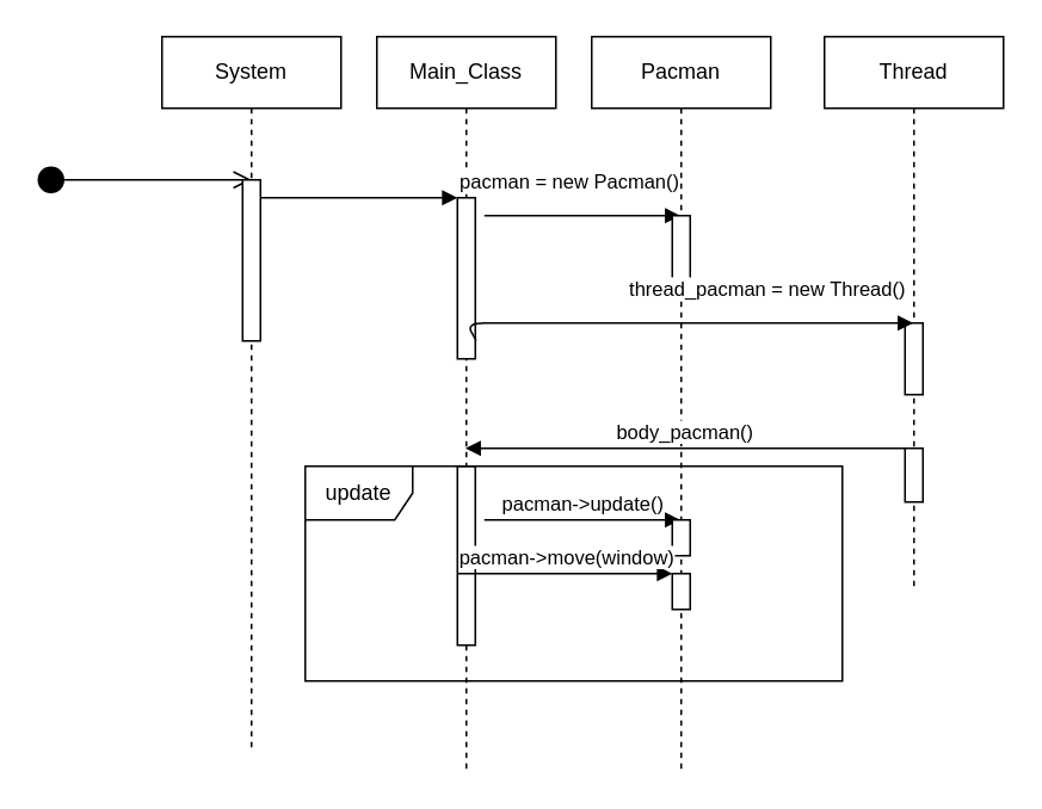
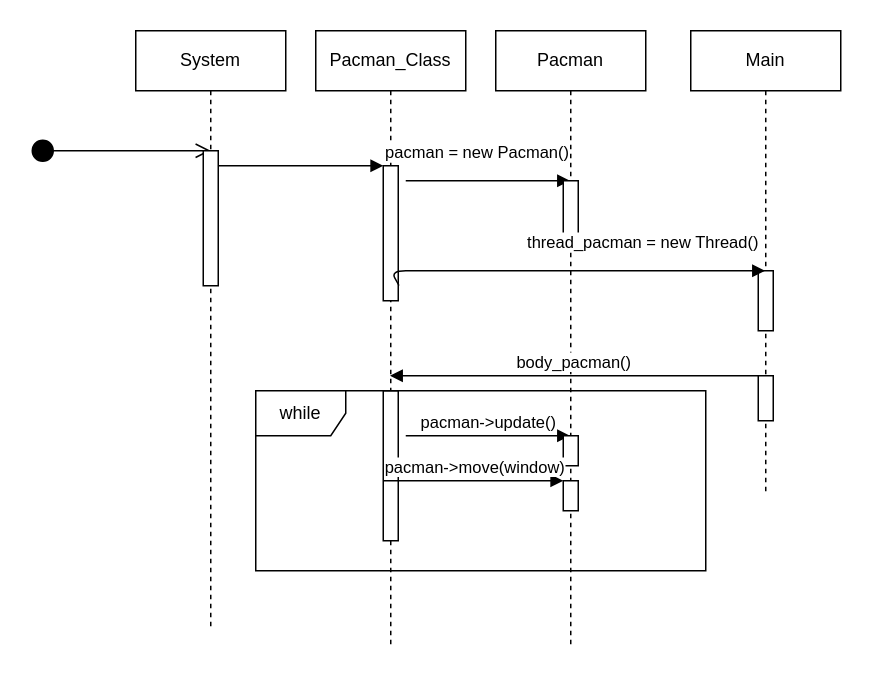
- <mxCell id="2" value="Main_Class" style="shape=umlLifeline;perimeter=lifelinePerimeter;whiteSpace=wrap;html=1;container=1;collapsible=0;recursiveResize=0;outlineConnect=0;size=40;" vertex="1" parent="1"><mxGeometry x="210" width="100" height="410" as="geometry" y="20" /></mxCell>
+ <mxCell id="2" value="Pacman_Class" style="shape=umlLifeline;perimeter=lifelinePerimeter;whiteSpace=wrap;html=1;container=1;collapsible=0;recursiveResize=0;outlineConnect=0;size=40;" vertex="1" parent="1"><mxGeometry x="210" width="100" height="410" as="geometry" y="20" /></mxCell>
- <mxCell id="13" value="Thread" style="shape=umlLifeline;perimeter=lifelinePerimeter;whiteSpace=wrap;html=1;container=1;collapsible=0;recursiveResize=0;outlineConnect=0;size=40;" vertex="1" parent="1"><mxGeometry x="460" width="100" height="310" as="geometry" y="20" /></mxCell>
+ <mxCell id="13" value="Main" style="shape=umlLifeline;perimeter=lifelinePerimeter;whiteSpace=wrap;html=1;container=1;collapsible=0;recursiveResize=0;outlineConnect=0;size=40;" vertex="1" parent="1"><mxGeometry x="460" width="100" height="310" as="geometry" y="20" /></mxCell>
- <mxCell id="21" value="update" style="shape=umlFrame;whiteSpace=wrap;html=1;" vertex="1" parent="1"><mxGeometry x="170" y="260" width="300" height="120" as="geometry" /></mxCell>
+ <mxCell id="21" value="while" style="shape=umlFrame;whiteSpace=wrap;html=1;" vertex="1" parent="1"><mxGeometry x="170" y="260" width="300" height="120" as="geometry" /></mxCell>
